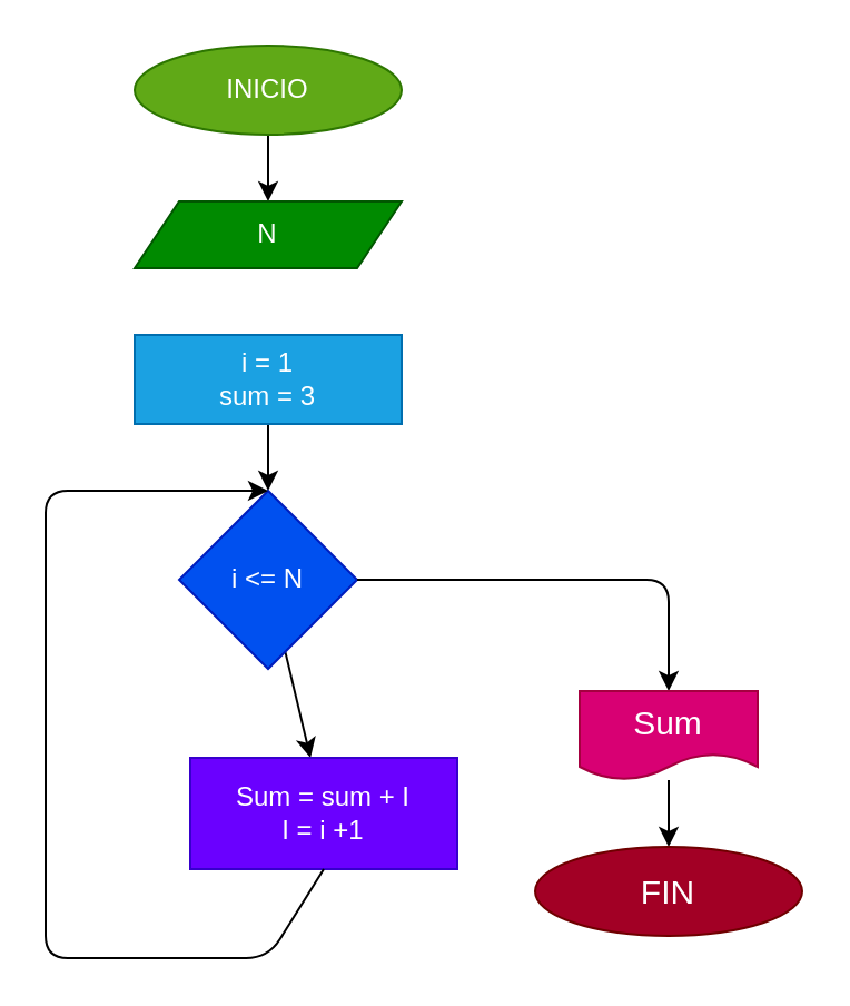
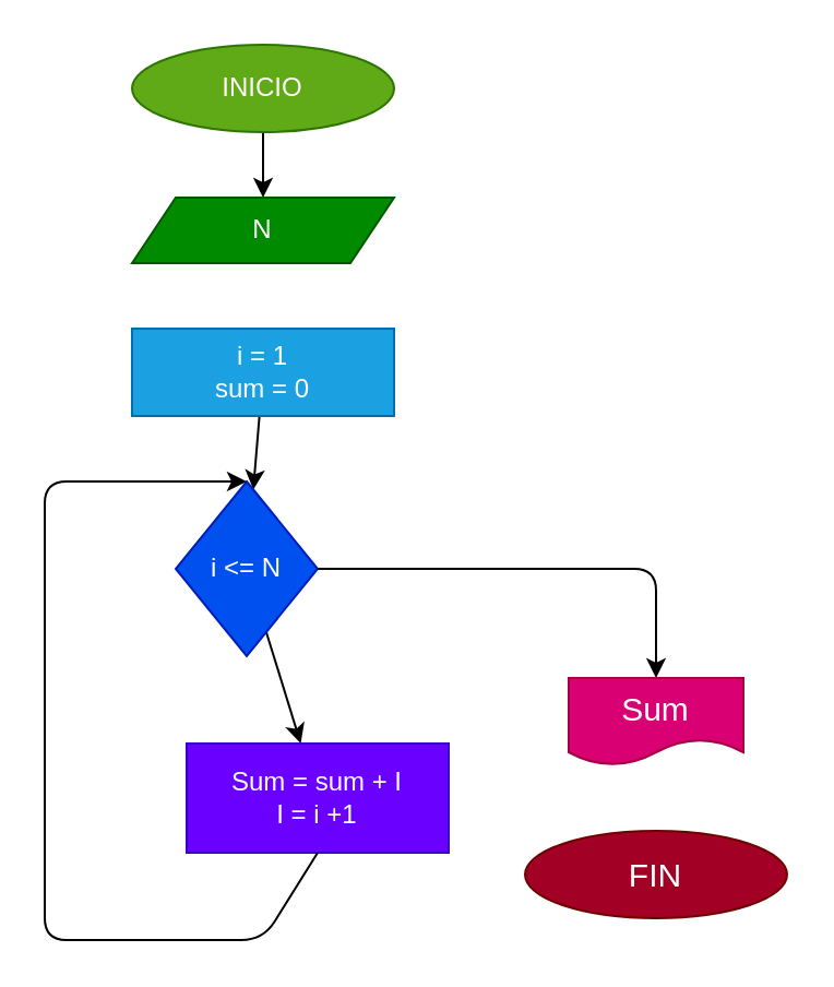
- <mxCell id="6" value="i = 1&lt;br&gt;sum = 3" style="whiteSpace=wrap;html=1;fillColor=#1ba1e2;fontColor=#ffffff;strokeColor=#006EAF;" vertex="1" parent="1"><mxGeometry x="60" y="150" width="120" height="40" as="geometry" /></mxCell>
+ <mxCell id="6" value="i = 1&lt;br&gt;sum = 0" style="whiteSpace=wrap;html=1;fillColor=#1ba1e2;fontColor=#ffffff;strokeColor=#006EAF;" vertex="1" parent="1"><mxGeometry x="60" y="150" width="120" height="40" as="geometry" /></mxCell>
- <mxCell id="8" value="i &amp;lt;= N" style="rhombus;whiteSpace=wrap;html=1;fillColor=#0050ef;fontColor=#ffffff;strokeColor=#001DBC;" vertex="1" parent="1"><mxGeometry x="80" y="220" width="80" height="80" as="geometry" /></mxCell>
+ <mxCell id="8" value="i &amp;lt;= N" style="rhombus;whiteSpace=wrap;html=1;fillColor=#0050ef;fontColor=#ffffff;strokeColor=#001DBC;" vertex="1" parent="1"><mxGeometry x="80" y="220" width="65" height="80" as="geometry" /></mxCell>
- <mxCell id="12" value="" style="edgeStyle=none;html=1;fontSize=15;fontColor=#FFFFFF;" edge="1" parent="1" source="13" target="14"><mxGeometry relative="1" as="geometry" /></mxCell>
